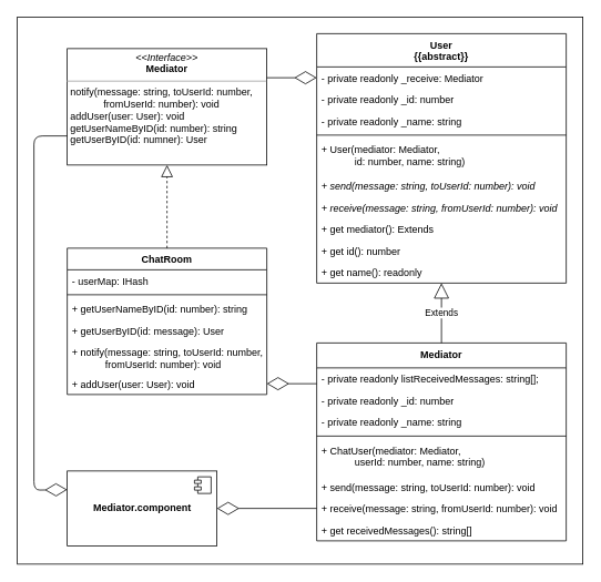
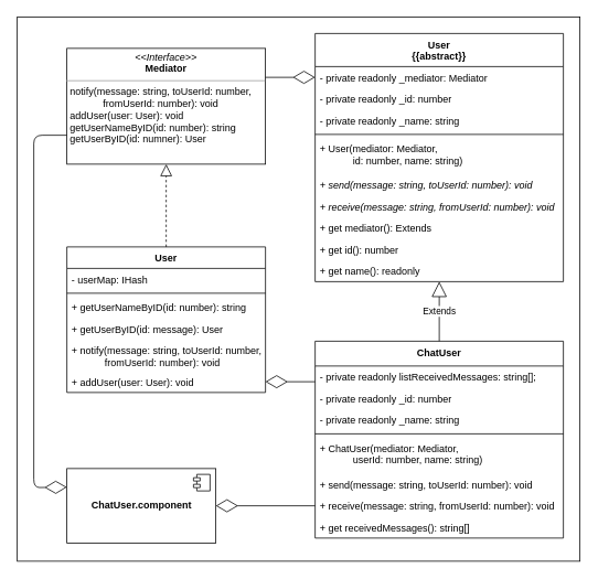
- <mxCell id="5" value="- private readonly _receive: Mediator" style="text;strokeColor=none;fillColor=none;align=left;verticalAlign=top;spacingLeft=4;spacingRight=4;overflow=hidden;rotatable=0;points=[[0,0.5],[1,0.5]];portConstraint=eastwest;" vertex="1" parent="4"><mxGeometry y="40" width="300" height="26" as="geometry" /></mxCell>
+ <mxCell id="5" value="- private readonly _mediator: Mediator" style="text;strokeColor=none;fillColor=none;align=left;verticalAlign=top;spacingLeft=4;spacingRight=4;overflow=hidden;rotatable=0;points=[[0,0.5],[1,0.5]];portConstraint=eastwest;" vertex="1" parent="4"><mxGeometry y="40" width="300" height="26" as="geometry" /></mxCell>
- <mxCell id="25" value="ChatRoom" style="swimlane;fontStyle=1;align=center;verticalAlign=top;childLayout=stackLayout;horizontal=1;startSize=26;horizontalStack=0;resizeParent=1;resizeParentMax=0;resizeLast=0;collapsible=1;marginBottom=0;" vertex="1" parent="1"><mxGeometry x="80" y="298" width="240" height="176" as="geometry" /></mxCell>
+ <mxCell id="25" value="User" style="swimlane;fontStyle=1;align=center;verticalAlign=top;childLayout=stackLayout;horizontal=1;startSize=26;horizontalStack=0;resizeParent=1;resizeParentMax=0;resizeLast=0;collapsible=1;marginBottom=0;" vertex="1" parent="1"><mxGeometry x="80" y="298" width="240" height="176" as="geometry" /></mxCell>
- <mxCell id="15" value="Mediator" style="swimlane;fontStyle=1;align=center;verticalAlign=top;childLayout=stackLayout;horizontal=1;startSize=30;horizontalStack=0;resizeParent=1;resizeParentMax=0;resizeLast=0;collapsible=1;marginBottom=0;" vertex="1" parent="1"><mxGeometry x="380" y="412" width="300" height="238" as="geometry" /></mxCell>
+ <mxCell id="15" value="ChatUser" style="swimlane;fontStyle=1;align=center;verticalAlign=top;childLayout=stackLayout;horizontal=1;startSize=30;horizontalStack=0;resizeParent=1;resizeParentMax=0;resizeLast=0;collapsible=1;marginBottom=0;" vertex="1" parent="1"><mxGeometry x="380" y="412" width="300" height="238" as="geometry" /></mxCell>
- <mxCell id="33" value="&lt;b&gt;Mediator.component&lt;/b&gt;" style="html=1;dropTarget=0;" vertex="1" parent="1"><mxGeometry x="80" y="566" width="180" height="90" as="geometry" /></mxCell>
+ <mxCell id="33" value="&lt;b&gt;ChatUser.component&lt;/b&gt;" style="html=1;dropTarget=0;" vertex="1" parent="1"><mxGeometry x="80" y="566" width="180" height="90" as="geometry" /></mxCell>
